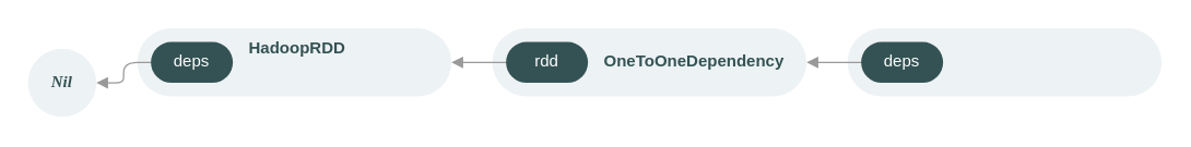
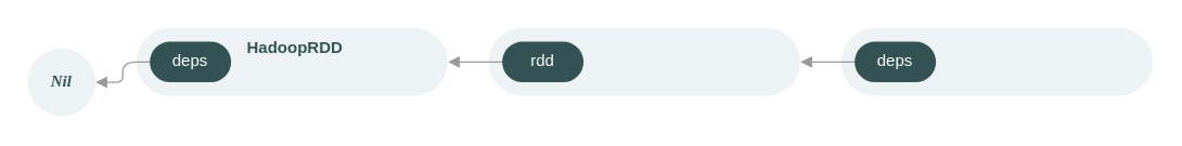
- <mxCell id="8" value="&lt;span style=&quot;color: rgb(52 , 82 , 83)&quot;&gt;OneToOneDependency&lt;/span&gt;" style="text;html=1;strokeColor=none;fillColor=none;align=left;verticalAlign=middle;whiteSpace=wrap;rounded=0;fontStyle=1" vertex="1" parent="1"><mxGeometry x="440" y="35.37" width="140" height="20" as="geometry" /></mxCell>
